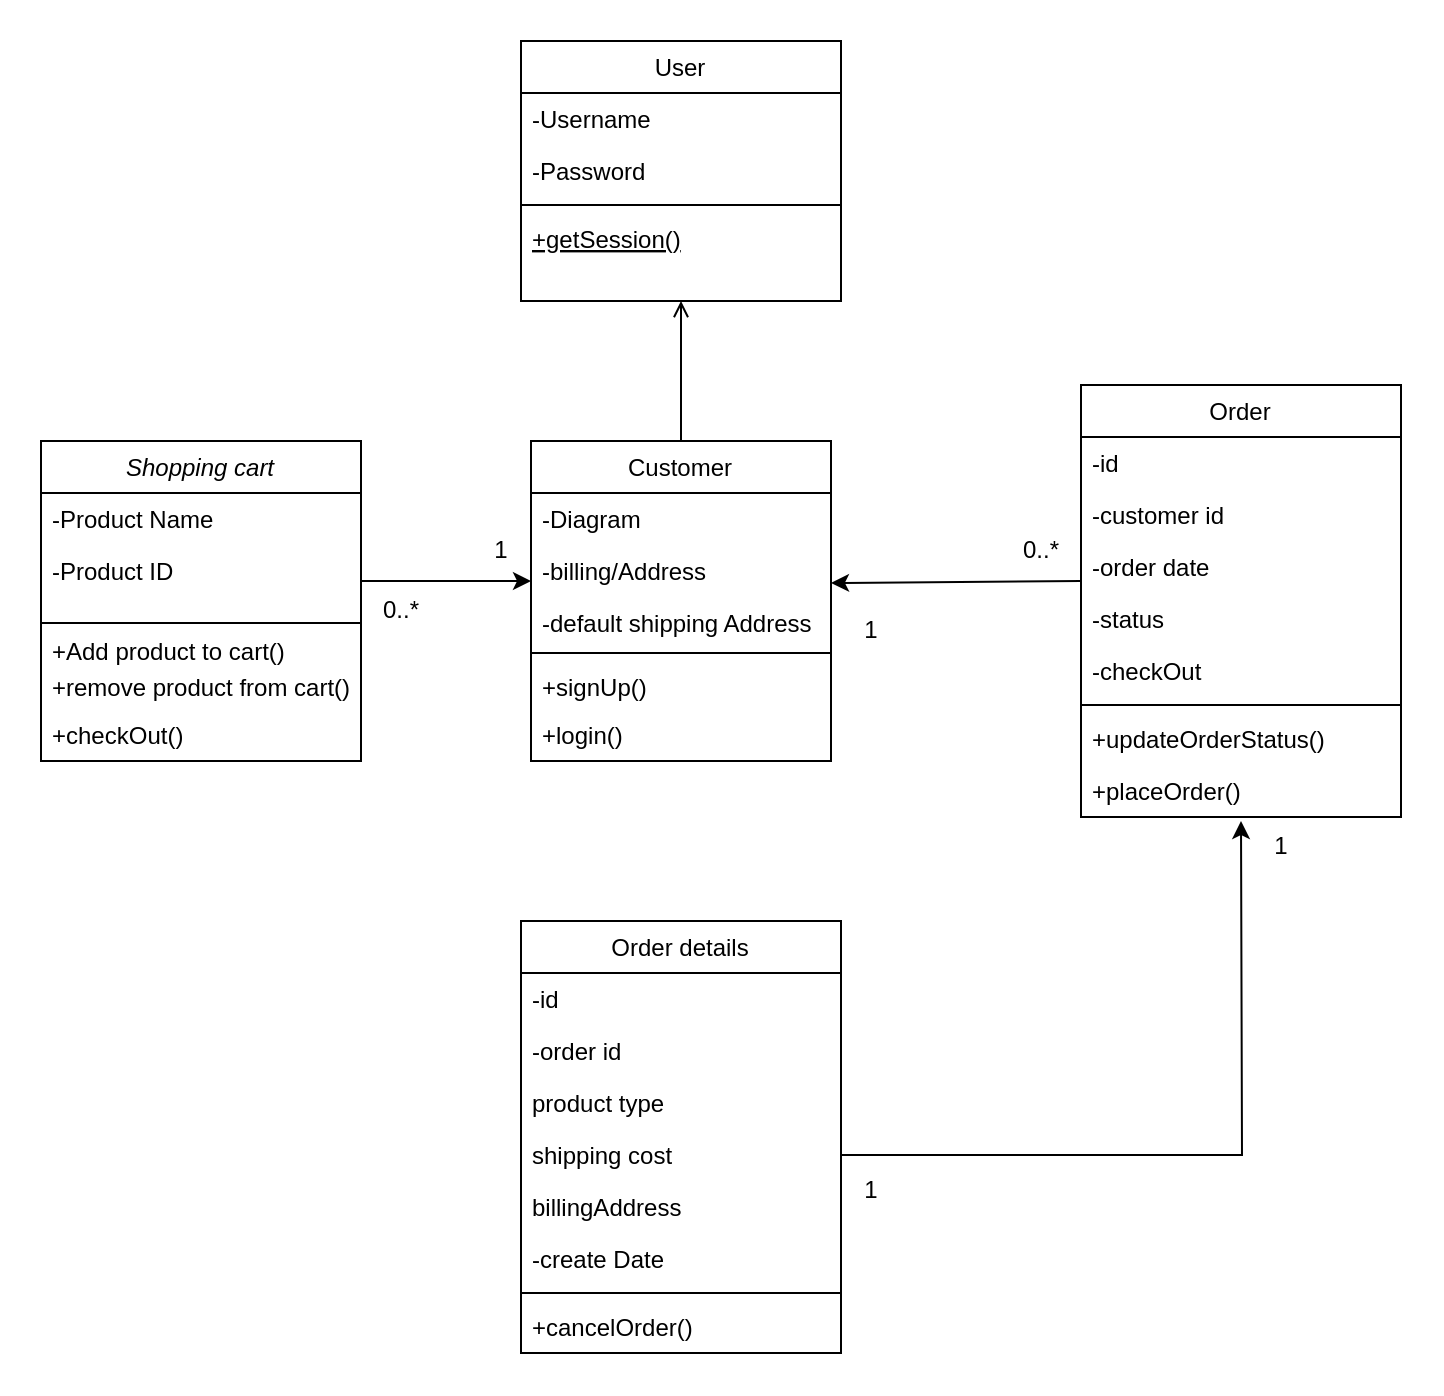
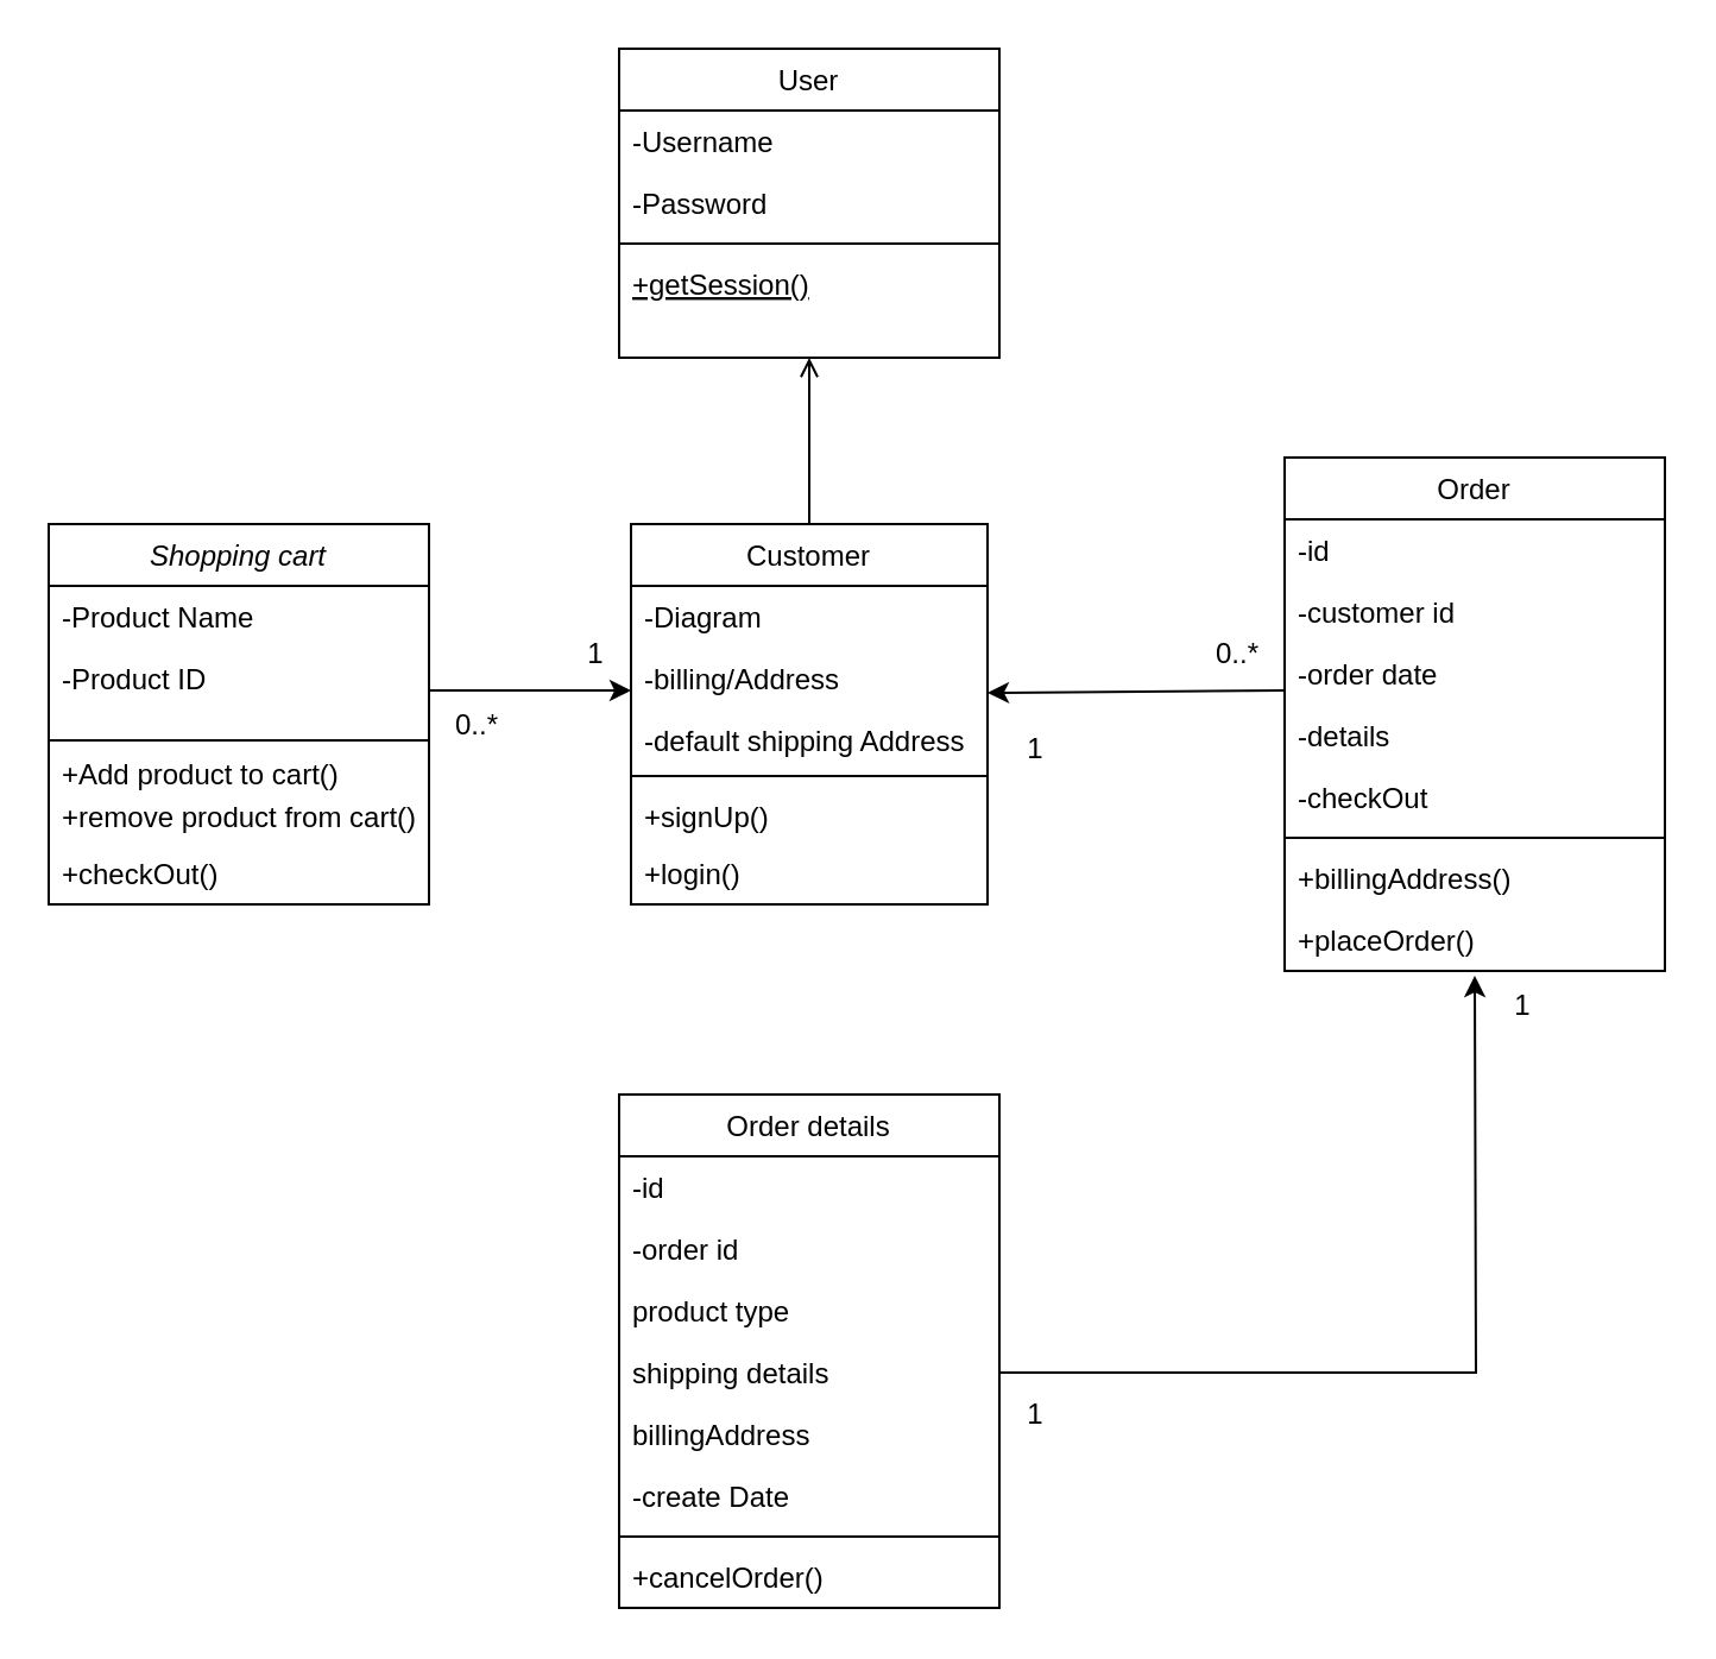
- <mxCell id="35" value="-status" style="text;align=left;verticalAlign=top;spacingLeft=4;spacingRight=4;overflow=hidden;rotatable=0;points=[[0,0.5],[1,0.5]];portConstraint=eastwest;rounded=0;shadow=0;html=0;" vertex="1" parent="31"><mxGeometry y="104" width="160" height="26" as="geometry" /></mxCell>
+ <mxCell id="35" value="-details" style="text;align=left;verticalAlign=top;spacingLeft=4;spacingRight=4;overflow=hidden;rotatable=0;points=[[0,0.5],[1,0.5]];portConstraint=eastwest;rounded=0;shadow=0;html=0;" vertex="1" parent="31"><mxGeometry y="104" width="160" height="26" as="geometry" /></mxCell>
- <mxCell id="38" value="+updateOrderStatus()" style="text;align=left;verticalAlign=top;spacingLeft=4;spacingRight=4;overflow=hidden;rotatable=0;points=[[0,0.5],[1,0.5]];portConstraint=eastwest;" vertex="1" parent="31"><mxGeometry y="164" width="160" height="26" as="geometry" /></mxCell>
+ <mxCell id="38" value="+billingAddress()" style="text;align=left;verticalAlign=top;spacingLeft=4;spacingRight=4;overflow=hidden;rotatable=0;points=[[0,0.5],[1,0.5]];portConstraint=eastwest;" vertex="1" parent="31"><mxGeometry y="164" width="160" height="26" as="geometry" /></mxCell>
- <mxCell id="26" value="shipping cost" style="text;align=left;verticalAlign=top;spacingLeft=4;spacingRight=4;overflow=hidden;rotatable=0;points=[[0,0.5],[1,0.5]];portConstraint=eastwest;rounded=0;shadow=0;html=0;" vertex="1" parent="21"><mxGeometry y="104" width="160" height="26" as="geometry" /></mxCell>
+ <mxCell id="26" value="shipping details" style="text;align=left;verticalAlign=top;spacingLeft=4;spacingRight=4;overflow=hidden;rotatable=0;points=[[0,0.5],[1,0.5]];portConstraint=eastwest;rounded=0;shadow=0;html=0;" vertex="1" parent="21"><mxGeometry y="104" width="160" height="26" as="geometry" /></mxCell>
